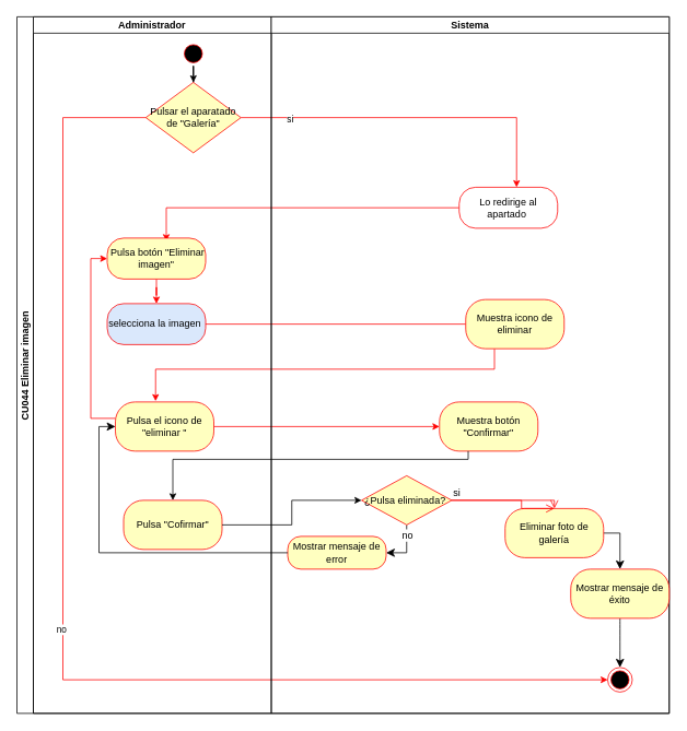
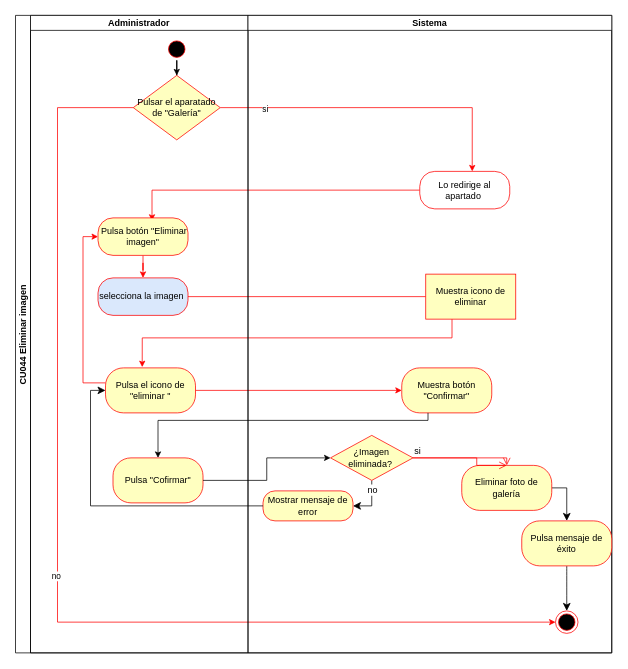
- <mxCell id="23" value="Muestra icono de eliminar" style="rounded=1;whiteSpace=wrap;html=1;fillColor=#ffffc0;strokeColor=#ff0000;fontColor=#000000;arcSize=40;" vertex="1" parent="20"><mxGeometry x="237" y="345" width="120" height="60" as="geometry" /></mxCell>
+ <mxCell id="23" value="Muestra icono de eliminar" style="whiteSpace=wrap;html=1;fillColor=#ffffc0;strokeColor=#ff0000;fontColor=#000000;arcSize=40;rounded=0;" vertex="1" parent="20"><mxGeometry x="237" y="345" width="120" height="60" as="geometry" /></mxCell>
- <mxCell id="27" value="¿Pulsa eliminada?&amp;nbsp;" style="rhombus;whiteSpace=wrap;html=1;fontColor=#000000;fillColor=#ffffc0;strokeColor=#ff0000;" vertex="1" parent="20"><mxGeometry x="110" y="560" width="110" height="60" as="geometry" /></mxCell>
+ <mxCell id="27" value="¿Imagen eliminada?&amp;nbsp;" style="rhombus;whiteSpace=wrap;html=1;fontColor=#000000;fillColor=#ffffc0;strokeColor=#ff0000;" vertex="1" parent="20"><mxGeometry x="110" y="560" width="110" height="60" as="geometry" /></mxCell>
- <mxCell id="34" value="Mostrar mensaje de éxito" style="rounded=1;whiteSpace=wrap;html=1;fillColor=#ffffc0;strokeColor=#ff0000;fontColor=#000000;arcSize=40;" vertex="1" parent="20"><mxGeometry x="365" y="674" width="120" height="60" as="geometry" /></mxCell>
+ <mxCell id="34" value="Pulsa mensaje de éxito" style="rounded=1;whiteSpace=wrap;html=1;fillColor=#ffffc0;strokeColor=#ff0000;fontColor=#000000;arcSize=40;" vertex="1" parent="20"><mxGeometry x="365" y="674" width="120" height="60" as="geometry" /></mxCell>
